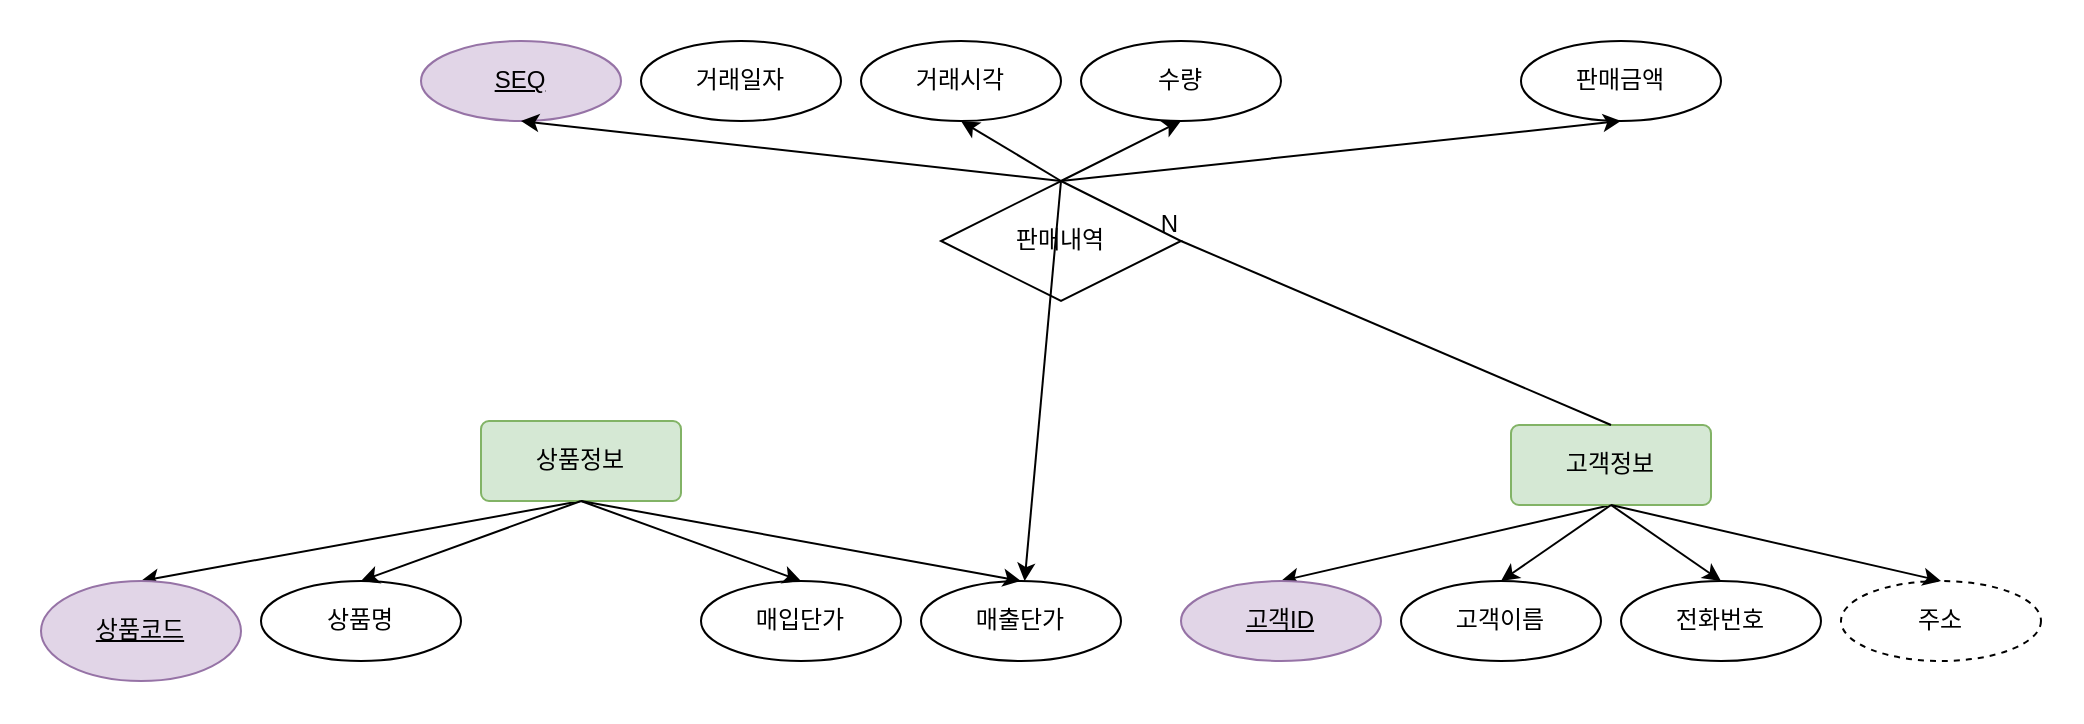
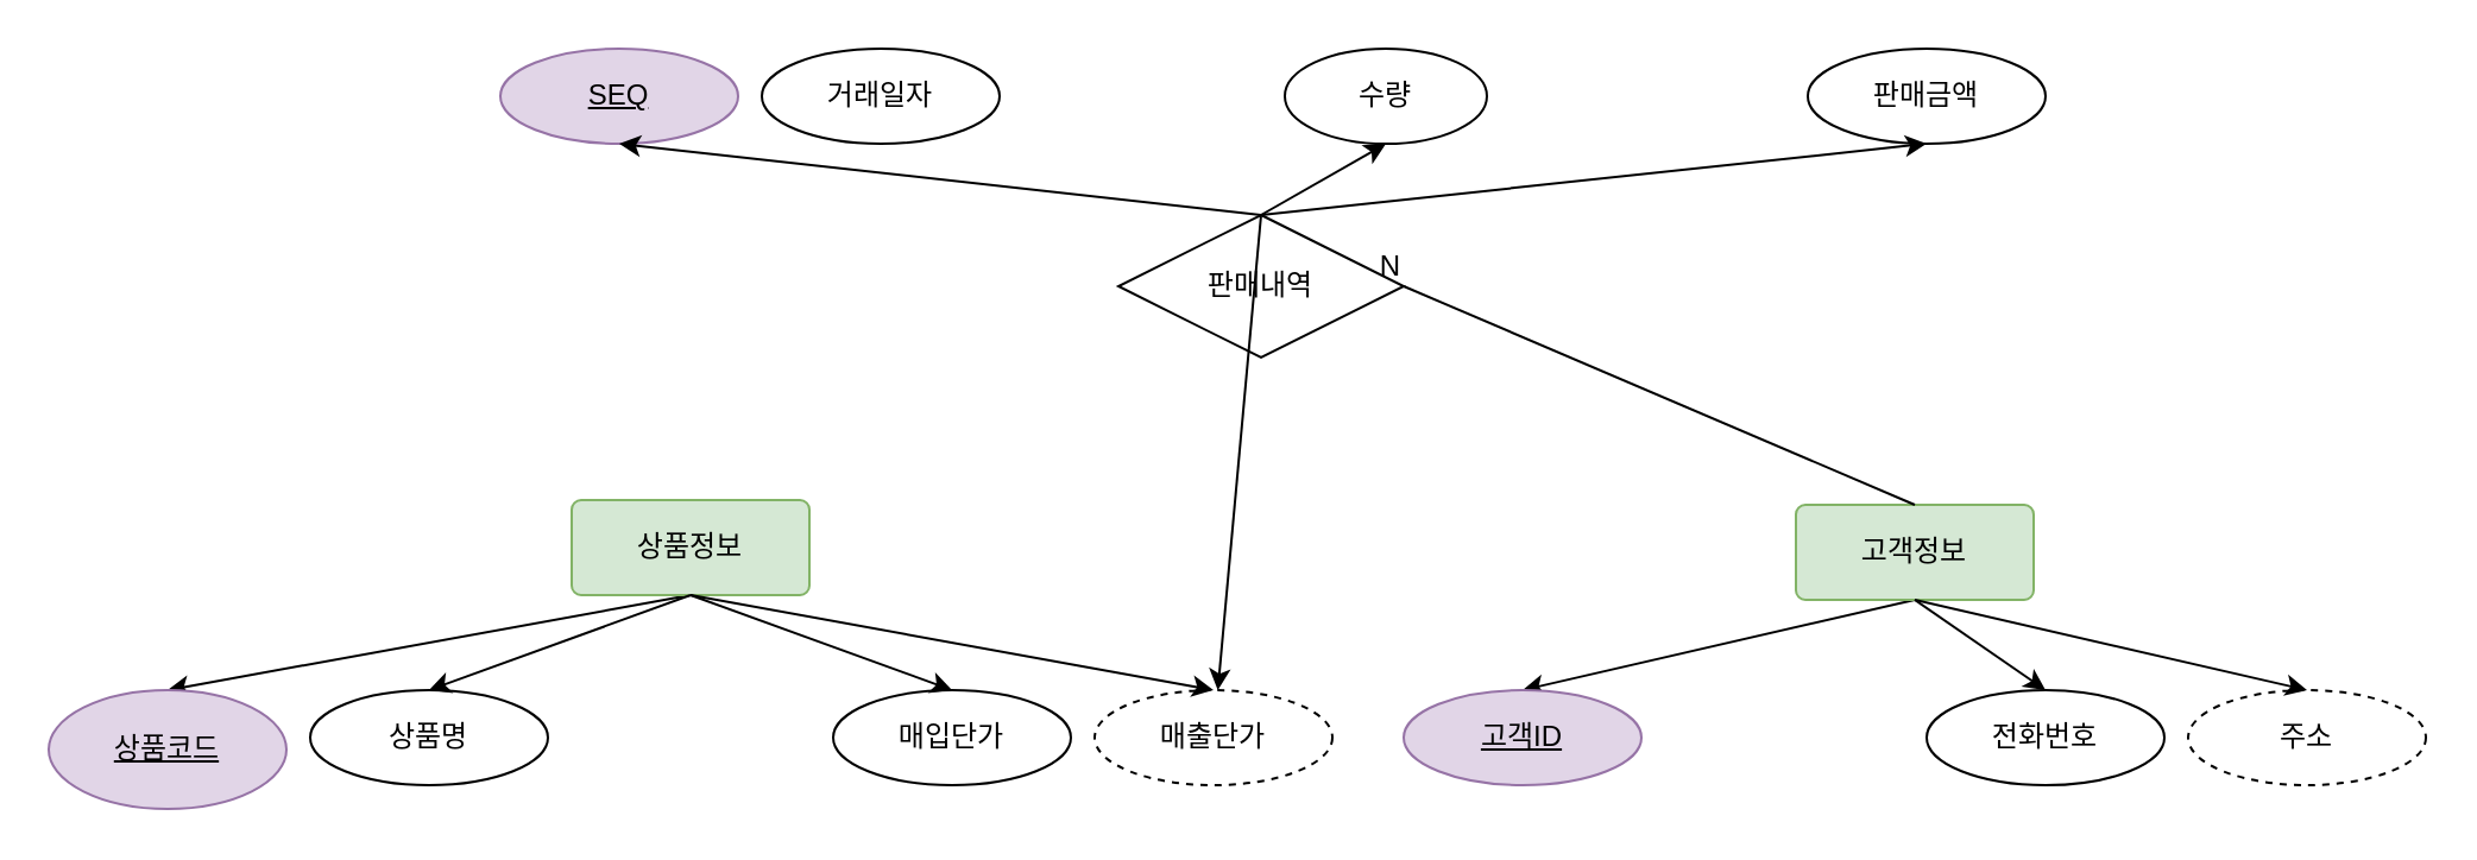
- <mxCell id="24" value="거래시각" style="ellipse;whiteSpace=wrap;html=1;align=center;" vertex="1" parent="1"><mxGeometry x="430" y="20" width="100" height="40" as="geometry" /></mxCell>
- <mxCell id="25" value="수량" style="ellipse;whiteSpace=wrap;html=1;align=center;" vertex="1" parent="1"><mxGeometry x="540" y="20" width="100" height="40" as="geometry" /></mxCell>
+ <mxCell id="25" value="수량" style="ellipse;whiteSpace=wrap;html=1;align=center;" vertex="1" parent="1"><mxGeometry x="540" y="20" width="85" height="40" as="geometry" /></mxCell>
- <mxCell id="30" style="rounded=0;orthogonalLoop=1;jettySize=auto;html=1;entryX=0.5;entryY=1;entryDx=0;entryDy=0;exitX=0.5;exitY=0;exitDx=0;exitDy=0;" edge="1" parent="1" source="20" target="24"><mxGeometry relative="1" as="geometry"><mxPoint x="540" y="100" as="sourcePoint" /><mxPoint x="330" y="70" as="targetPoint" /></mxGeometry></mxCell>
- <mxCell id="17" style="rounded=0;orthogonalLoop=1;jettySize=auto;html=1;entryX=0.5;entryY=0;entryDx=0;entryDy=0;exitX=0.5;exitY=1;exitDx=0;exitDy=0;" edge="1" source="12" target="14" parent="1"><mxGeometry relative="1" as="geometry"><mxPoint x="860" y="200" as="sourcePoint" /><mxPoint x="650" y="300" as="targetPoint" /></mxGeometry></mxCell>
- <mxCell id="7" value="매출단가" style="ellipse;whiteSpace=wrap;html=1;align=center;" vertex="1" parent="1"><mxGeometry x="460" y="290" width="100" height="40" as="geometry" /></mxCell>
+ <mxCell id="7" value="매출단가" style="ellipse;whiteSpace=wrap;html=1;align=center;dashed=1;" vertex="1" parent="1"><mxGeometry x="460" y="290" width="100" height="40" as="geometry" /></mxCell>
- <mxCell id="14" value="고객이름" style="ellipse;whiteSpace=wrap;html=1;align=center;" vertex="1" parent="1"><mxGeometry x="700" y="290" width="100" height="40" as="geometry" /></mxCell>
